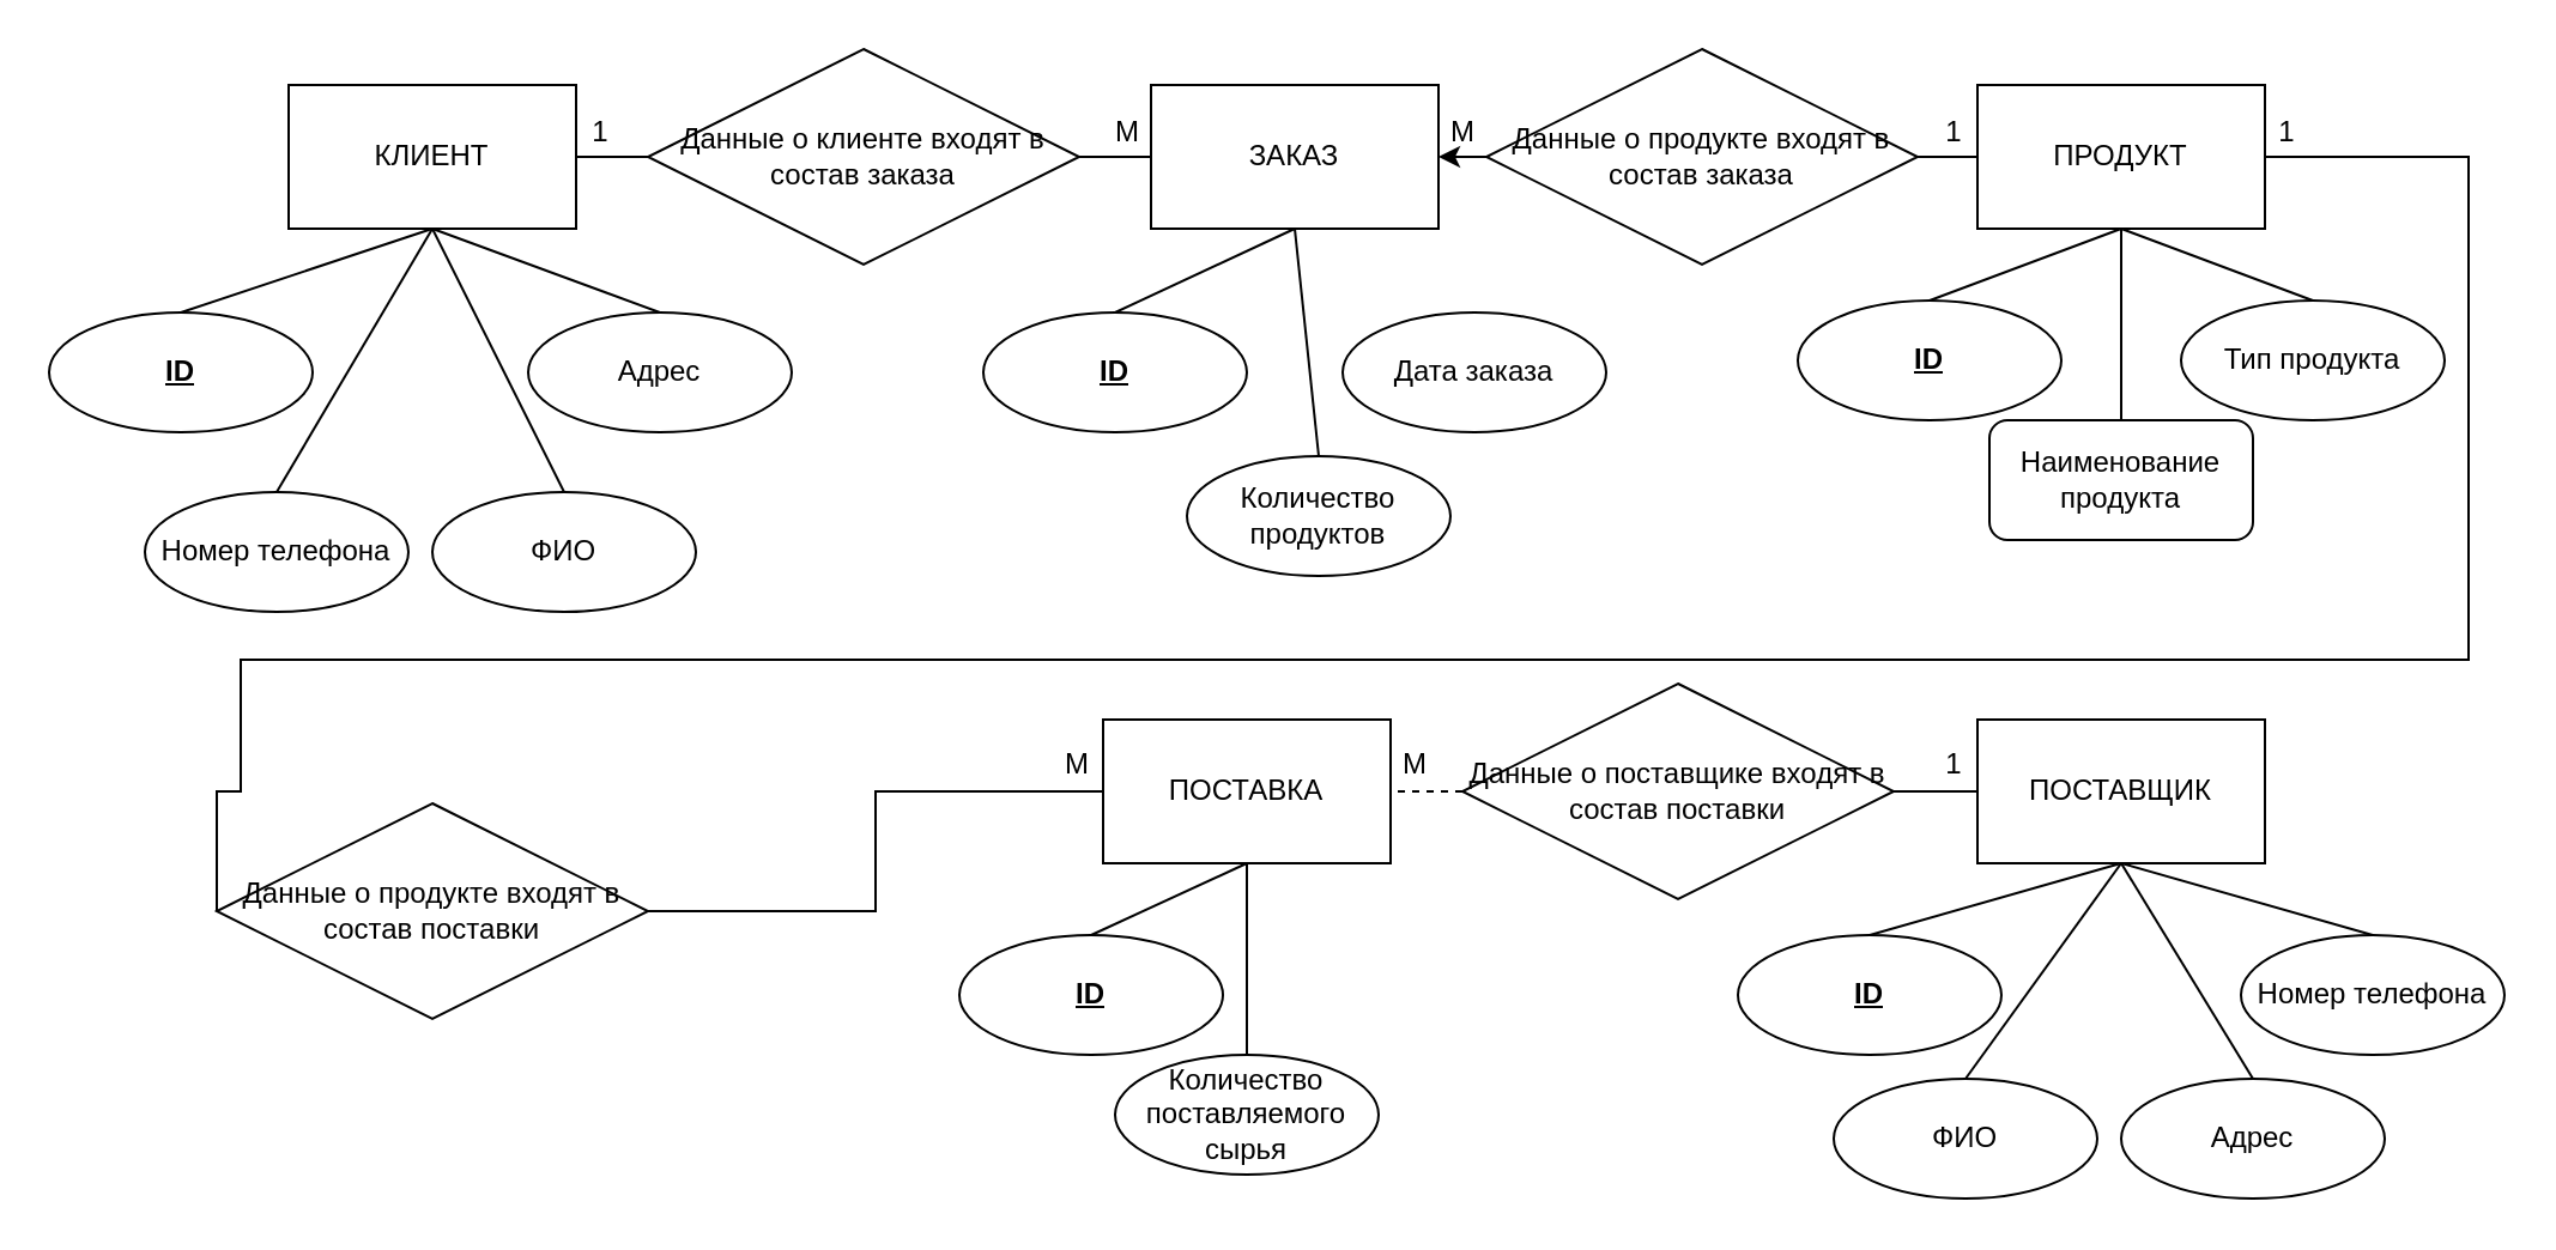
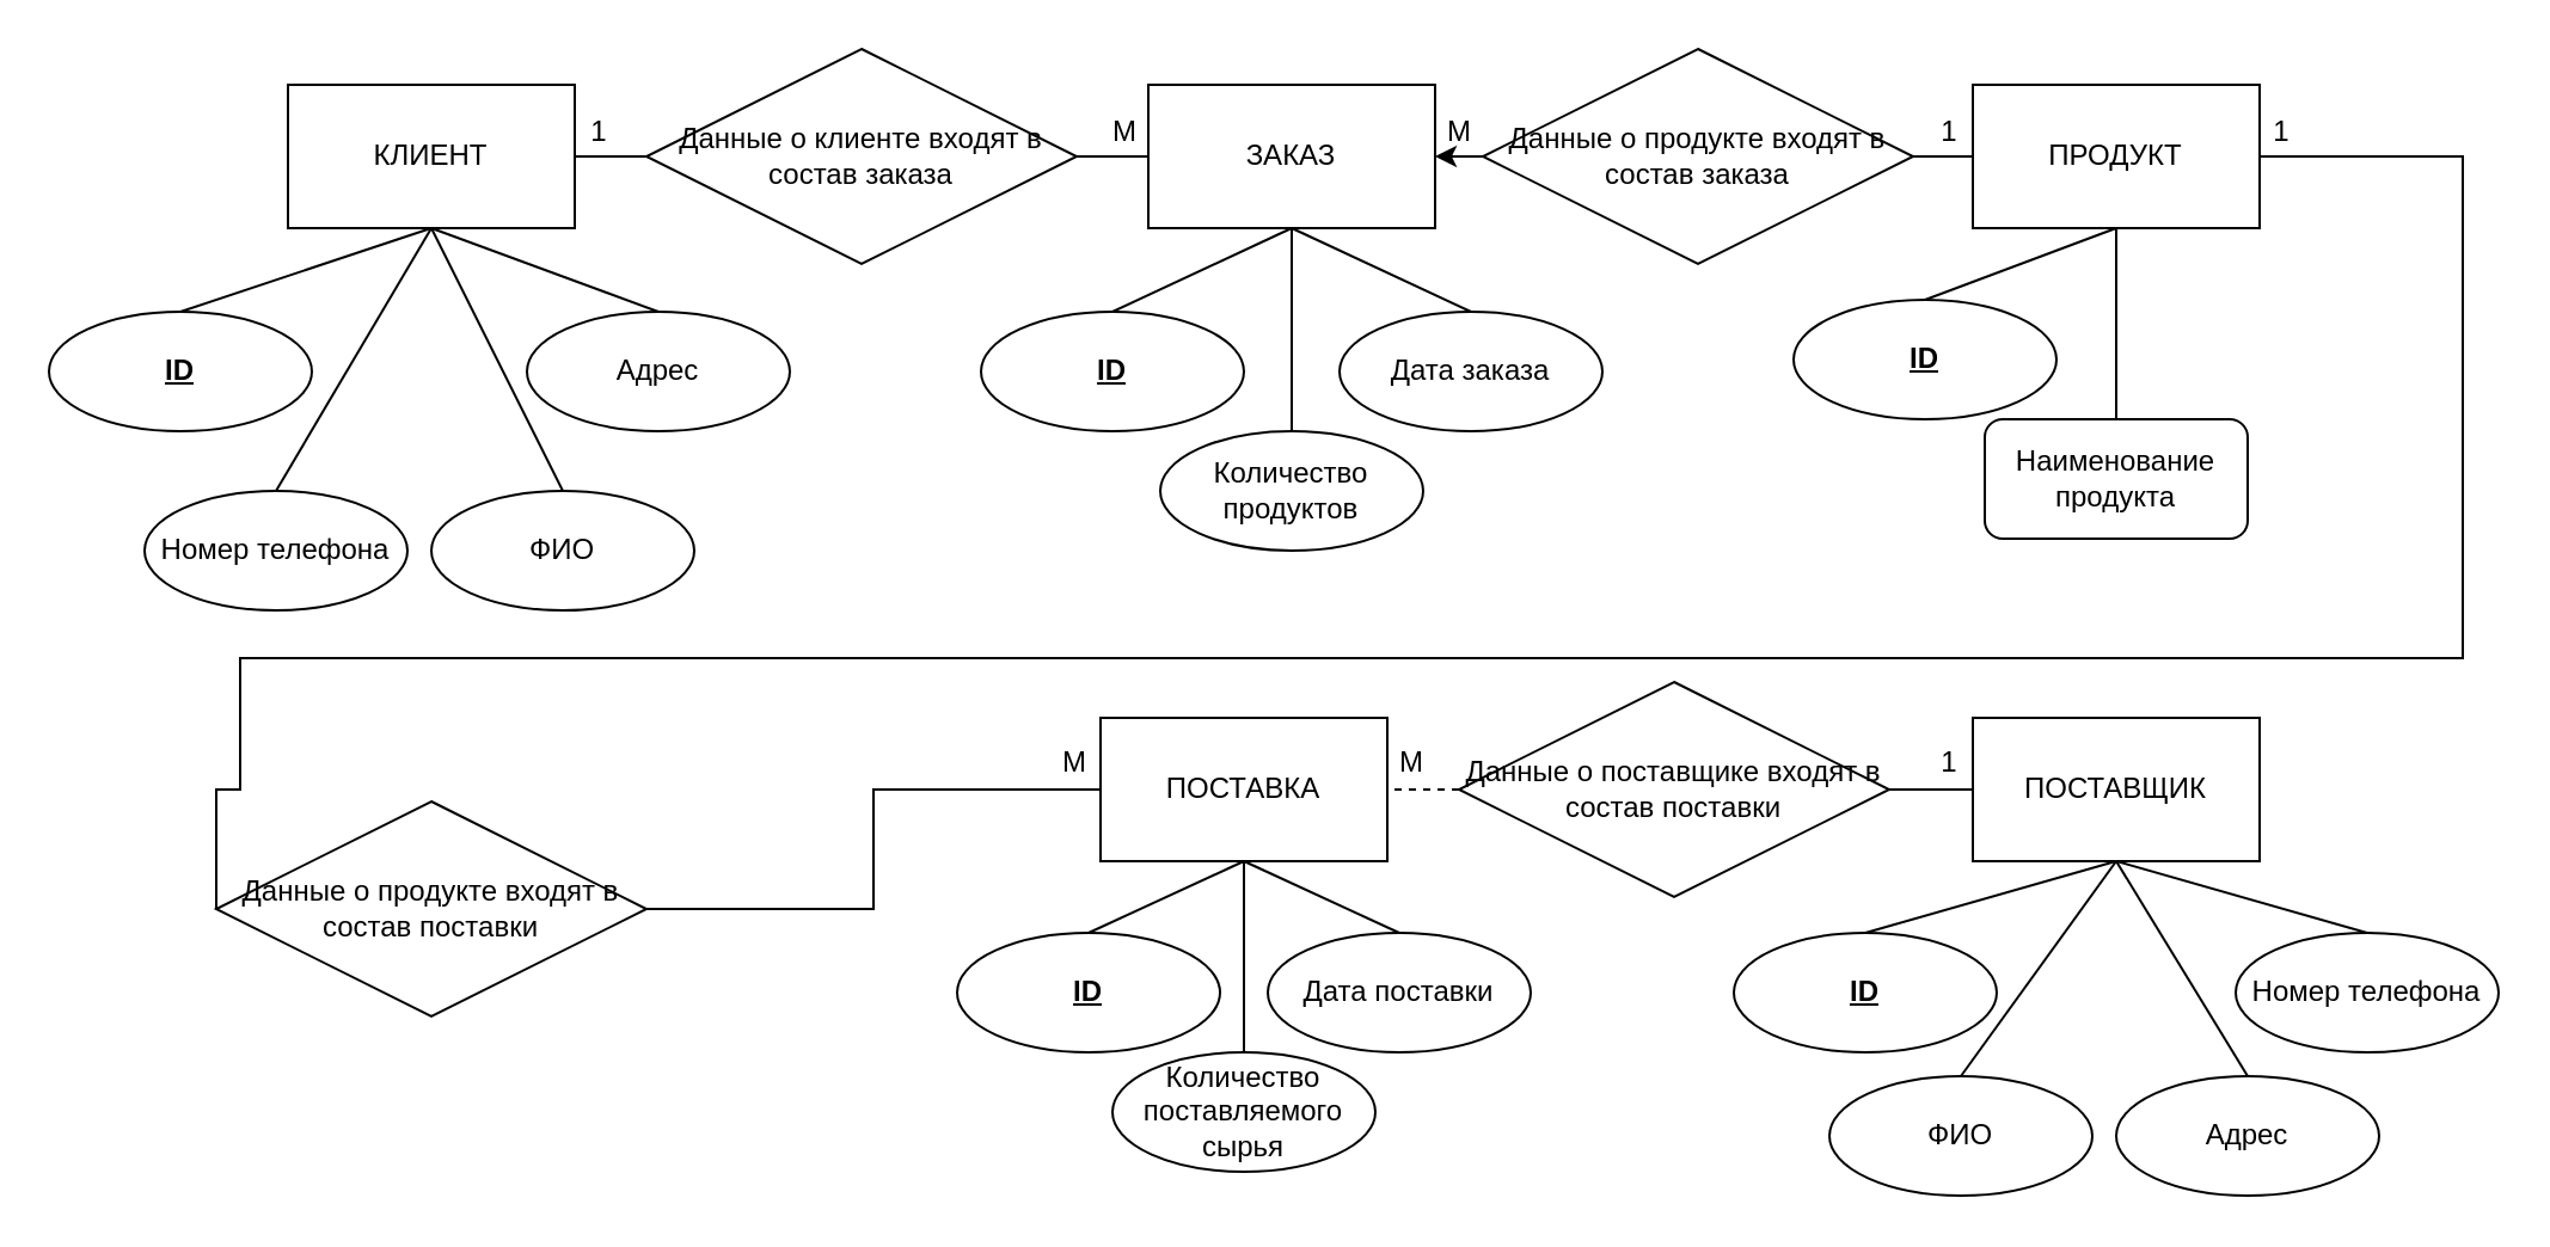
- <mxCell id="23" value="" style="endArrow=none;html=1;rounded=0;exitX=0.5;exitY=0;exitDx=0;exitDy=0;entryX=0.5;entryY=1;entryDx=0;entryDy=0;" edge="1" parent="1" source="20" target="4"><mxGeometry width="50" height="50" relative="1" as="geometry"><mxPoint x="760" y="-75" as="sourcePoint" /><mxPoint x="810" y="-125" as="targetPoint" /></mxGeometry></mxCell>
+ <mxCell id="27" value="" style="endArrow=none;html=1;rounded=0;entryX=0.5;entryY=1;entryDx=0;entryDy=0;exitX=0.5;exitY=0;exitDx=0;exitDy=0;" edge="1" parent="1" source="18" target="5"><mxGeometry width="50" height="50" relative="1" as="geometry"><mxPoint x="330" y="70" as="sourcePoint" /><mxPoint x="380" y="20" as="targetPoint" /></mxGeometry></mxCell>
- <mxCell id="20" value="Тип продукта" style="ellipse;whiteSpace=wrap;html=1;" vertex="1" parent="1"><mxGeometry x="910" y="125" width="110" height="50" as="geometry" /></mxCell>
- <mxCell id="24" value="Количество продуктов" style="ellipse;whiteSpace=wrap;html=1;" vertex="1" parent="1"><mxGeometry x="495" y="190" width="110" height="50" as="geometry" /></mxCell>
+ <mxCell id="24" value="Количество продуктов" style="ellipse;whiteSpace=wrap;html=1;" vertex="1" parent="1"><mxGeometry x="485" y="180" width="110" height="50" as="geometry" /></mxCell>
+ <mxCell id="36" value="" style="endArrow=none;html=1;rounded=0;entryX=0.5;entryY=1;entryDx=0;entryDy=0;exitX=0.5;exitY=0;exitDx=0;exitDy=0;" edge="1" parent="1" source="30" target="6"><mxGeometry width="50" height="50" relative="1" as="geometry"><mxPoint x="240" y="330" as="sourcePoint" /><mxPoint x="290" y="280" as="targetPoint" /></mxGeometry></mxCell>
+ <mxCell id="30" value="Дата поставки" style="ellipse;whiteSpace=wrap;html=1;" vertex="1" parent="1"><mxGeometry x="530" y="390" width="110" height="50" as="geometry" /></mxCell>
